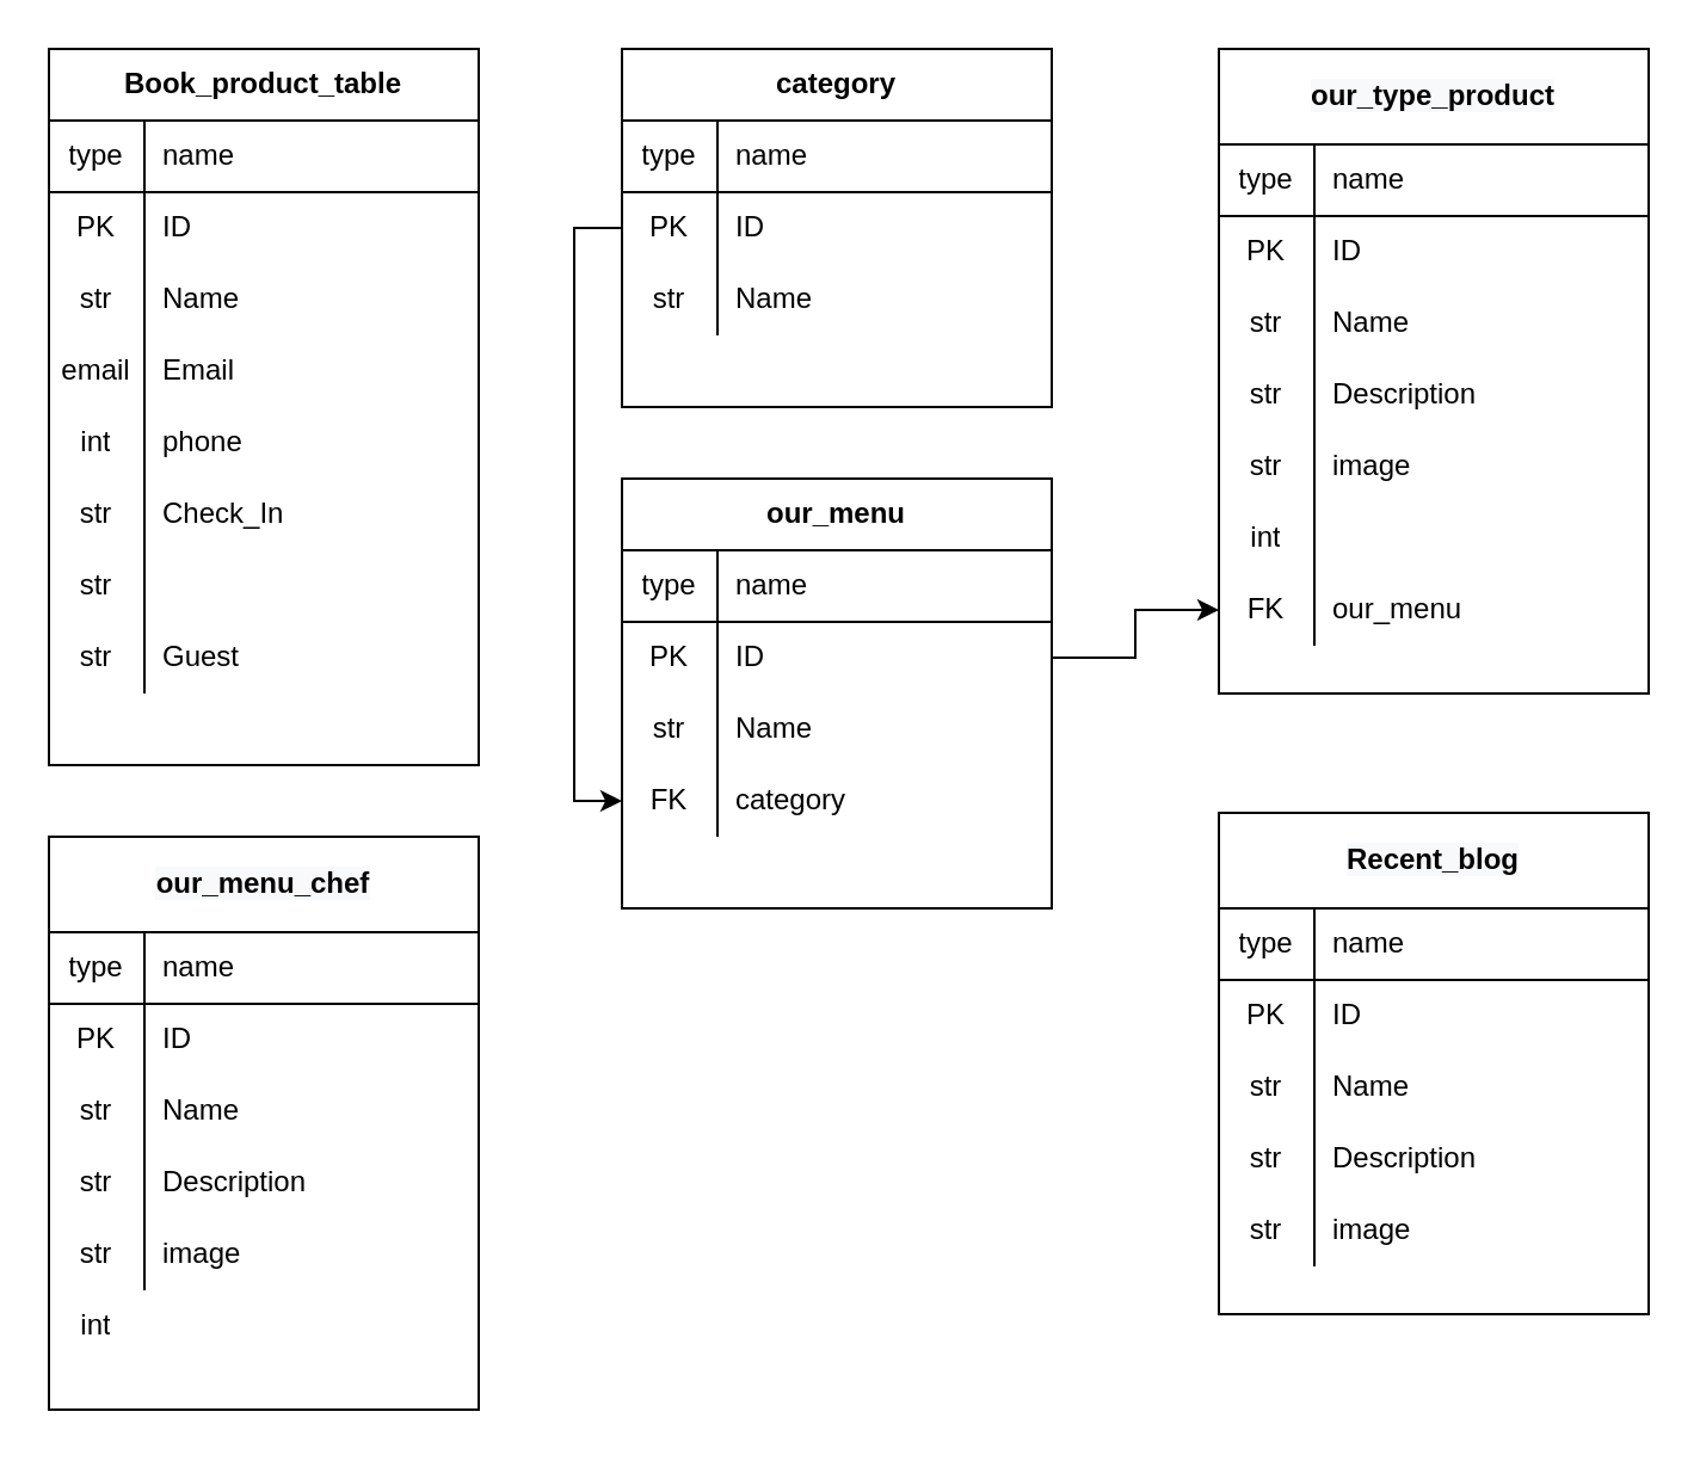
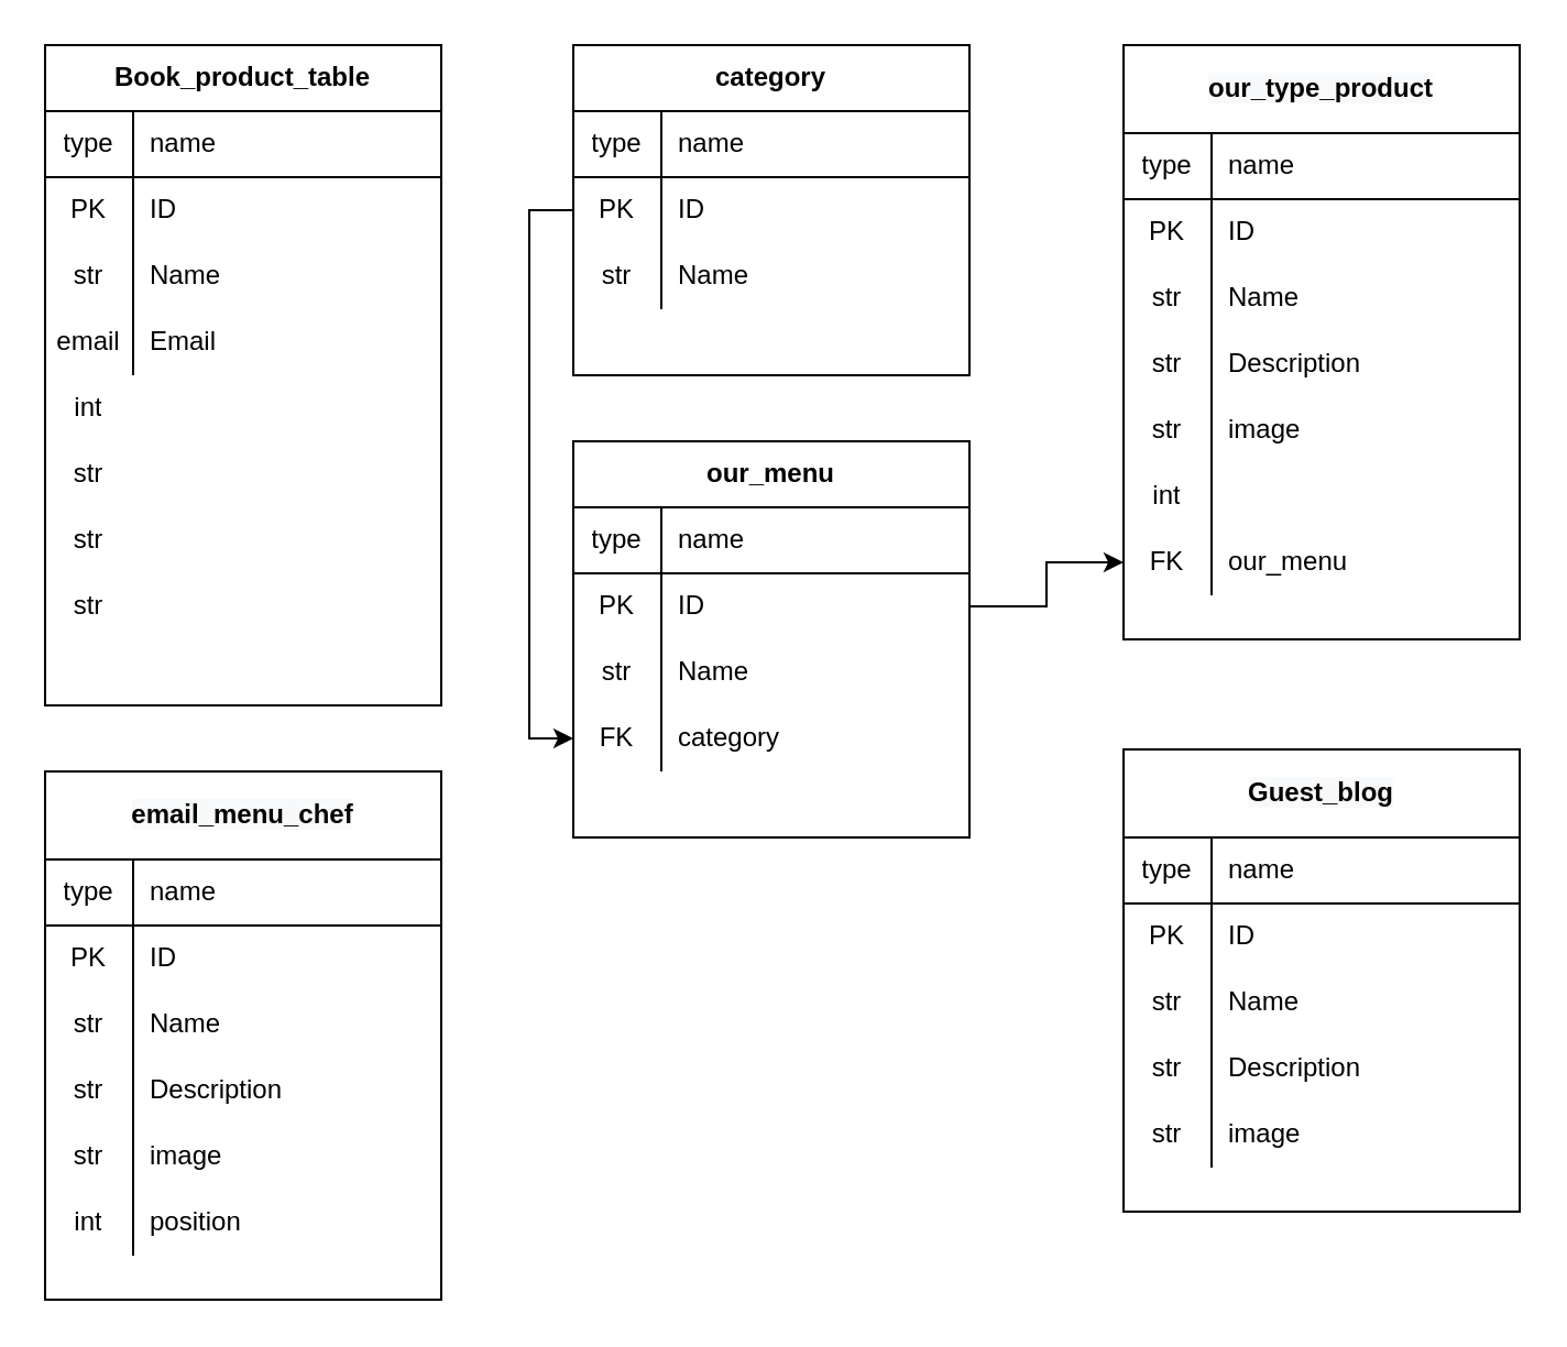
- <mxCell id="17" value="phone" style="shape=partialRectangle;html=1;whiteSpace=wrap;connectable=0;fillColor=none;top=0;left=0;bottom=0;right=0;align=left;spacingLeft=6;overflow=hidden;" vertex="1" parent="15"><mxGeometry x="40" width="140" height="30" as="geometry" /></mxCell>
- <mxCell id="20" value="Check_In" style="shape=partialRectangle;html=1;whiteSpace=wrap;connectable=0;fillColor=none;top=0;left=0;bottom=0;right=0;align=left;spacingLeft=6;overflow=hidden;" vertex="1" parent="18"><mxGeometry x="40" width="140" height="30" as="geometry" /></mxCell>
- <mxCell id="25" value="Guest" style="shape=partialRectangle;html=1;whiteSpace=wrap;connectable=0;fillColor=none;top=0;left=0;bottom=0;right=0;align=left;spacingLeft=6;overflow=hidden;" vertex="1" parent="23"><mxGeometry x="40" width="140" height="30" as="geometry" /></mxCell>
- <mxCell id="91" value="&lt;span style=&quot;color: rgb(0 , 0 , 0) ; font-family: &amp;#34;helvetica&amp;#34; ; font-size: 12px ; font-style: normal ; font-weight: 700 ; letter-spacing: normal ; text-align: center ; text-indent: 0px ; text-transform: none ; word-spacing: 0px ; background-color: rgb(248 , 249 , 250) ; display: inline ; float: none&quot;&gt;Recent_blog&lt;br&gt;&lt;/span&gt;" style="shape=table;html=1;whiteSpace=wrap;startSize=40;container=1;collapsible=0;childLayout=tableLayout;fixedRows=1;rowLines=0;fontStyle=1;align=center;" vertex="1" parent="1"><mxGeometry x="510" y="340" width="180" height="210" as="geometry" /></mxCell>
+ <mxCell id="91" value="&lt;span style=&quot;color: rgb(0 , 0 , 0) ; font-family: &amp;#34;helvetica&amp;#34; ; font-size: 12px ; font-style: normal ; font-weight: 700 ; letter-spacing: normal ; text-align: center ; text-indent: 0px ; text-transform: none ; word-spacing: 0px ; background-color: rgb(248 , 249 , 250) ; display: inline ; float: none&quot;&gt;Guest_blog&lt;br&gt;&lt;/span&gt;" style="shape=table;html=1;whiteSpace=wrap;startSize=40;container=1;collapsible=0;childLayout=tableLayout;fixedRows=1;rowLines=0;fontStyle=1;align=center;" vertex="1" parent="1"><mxGeometry x="510" y="340" width="180" height="210" as="geometry" /></mxCell>
- <mxCell id="72" value="&lt;span style=&quot;color: rgb(0 , 0 , 0) ; font-family: &amp;#34;helvetica&amp;#34; ; font-size: 12px ; font-style: normal ; font-weight: 700 ; letter-spacing: normal ; text-align: center ; text-indent: 0px ; text-transform: none ; word-spacing: 0px ; background-color: rgb(248 , 249 , 250) ; display: inline ; float: none&quot;&gt;our_menu_chef&lt;br&gt;&lt;/span&gt;" style="shape=table;html=1;whiteSpace=wrap;startSize=40;container=1;collapsible=0;childLayout=tableLayout;fixedRows=1;rowLines=0;fontStyle=1;align=center;" vertex="1" parent="1"><mxGeometry x="20" y="350" width="180" height="240" as="geometry" /></mxCell>
+ <mxCell id="72" value="&lt;span style=&quot;color: rgb(0 , 0 , 0) ; font-family: &amp;#34;helvetica&amp;#34; ; font-size: 12px ; font-style: normal ; font-weight: 700 ; letter-spacing: normal ; text-align: center ; text-indent: 0px ; text-transform: none ; word-spacing: 0px ; background-color: rgb(248 , 249 , 250) ; display: inline ; float: none&quot;&gt;email_menu_chef&lt;br&gt;&lt;/span&gt;" style="shape=table;html=1;whiteSpace=wrap;startSize=40;container=1;collapsible=0;childLayout=tableLayout;fixedRows=1;rowLines=0;fontStyle=1;align=center;" vertex="1" parent="1"><mxGeometry x="20" y="350" width="180" height="240" as="geometry" /></mxCell>
+ <mxCell id="90" value="position" style="shape=partialRectangle;html=1;whiteSpace=wrap;connectable=0;fillColor=none;top=0;left=0;bottom=0;right=0;align=left;spacingLeft=6;overflow=hidden;" vertex="1" parent="88"><mxGeometry x="40" width="140" height="30" as="geometry" /></mxCell>
